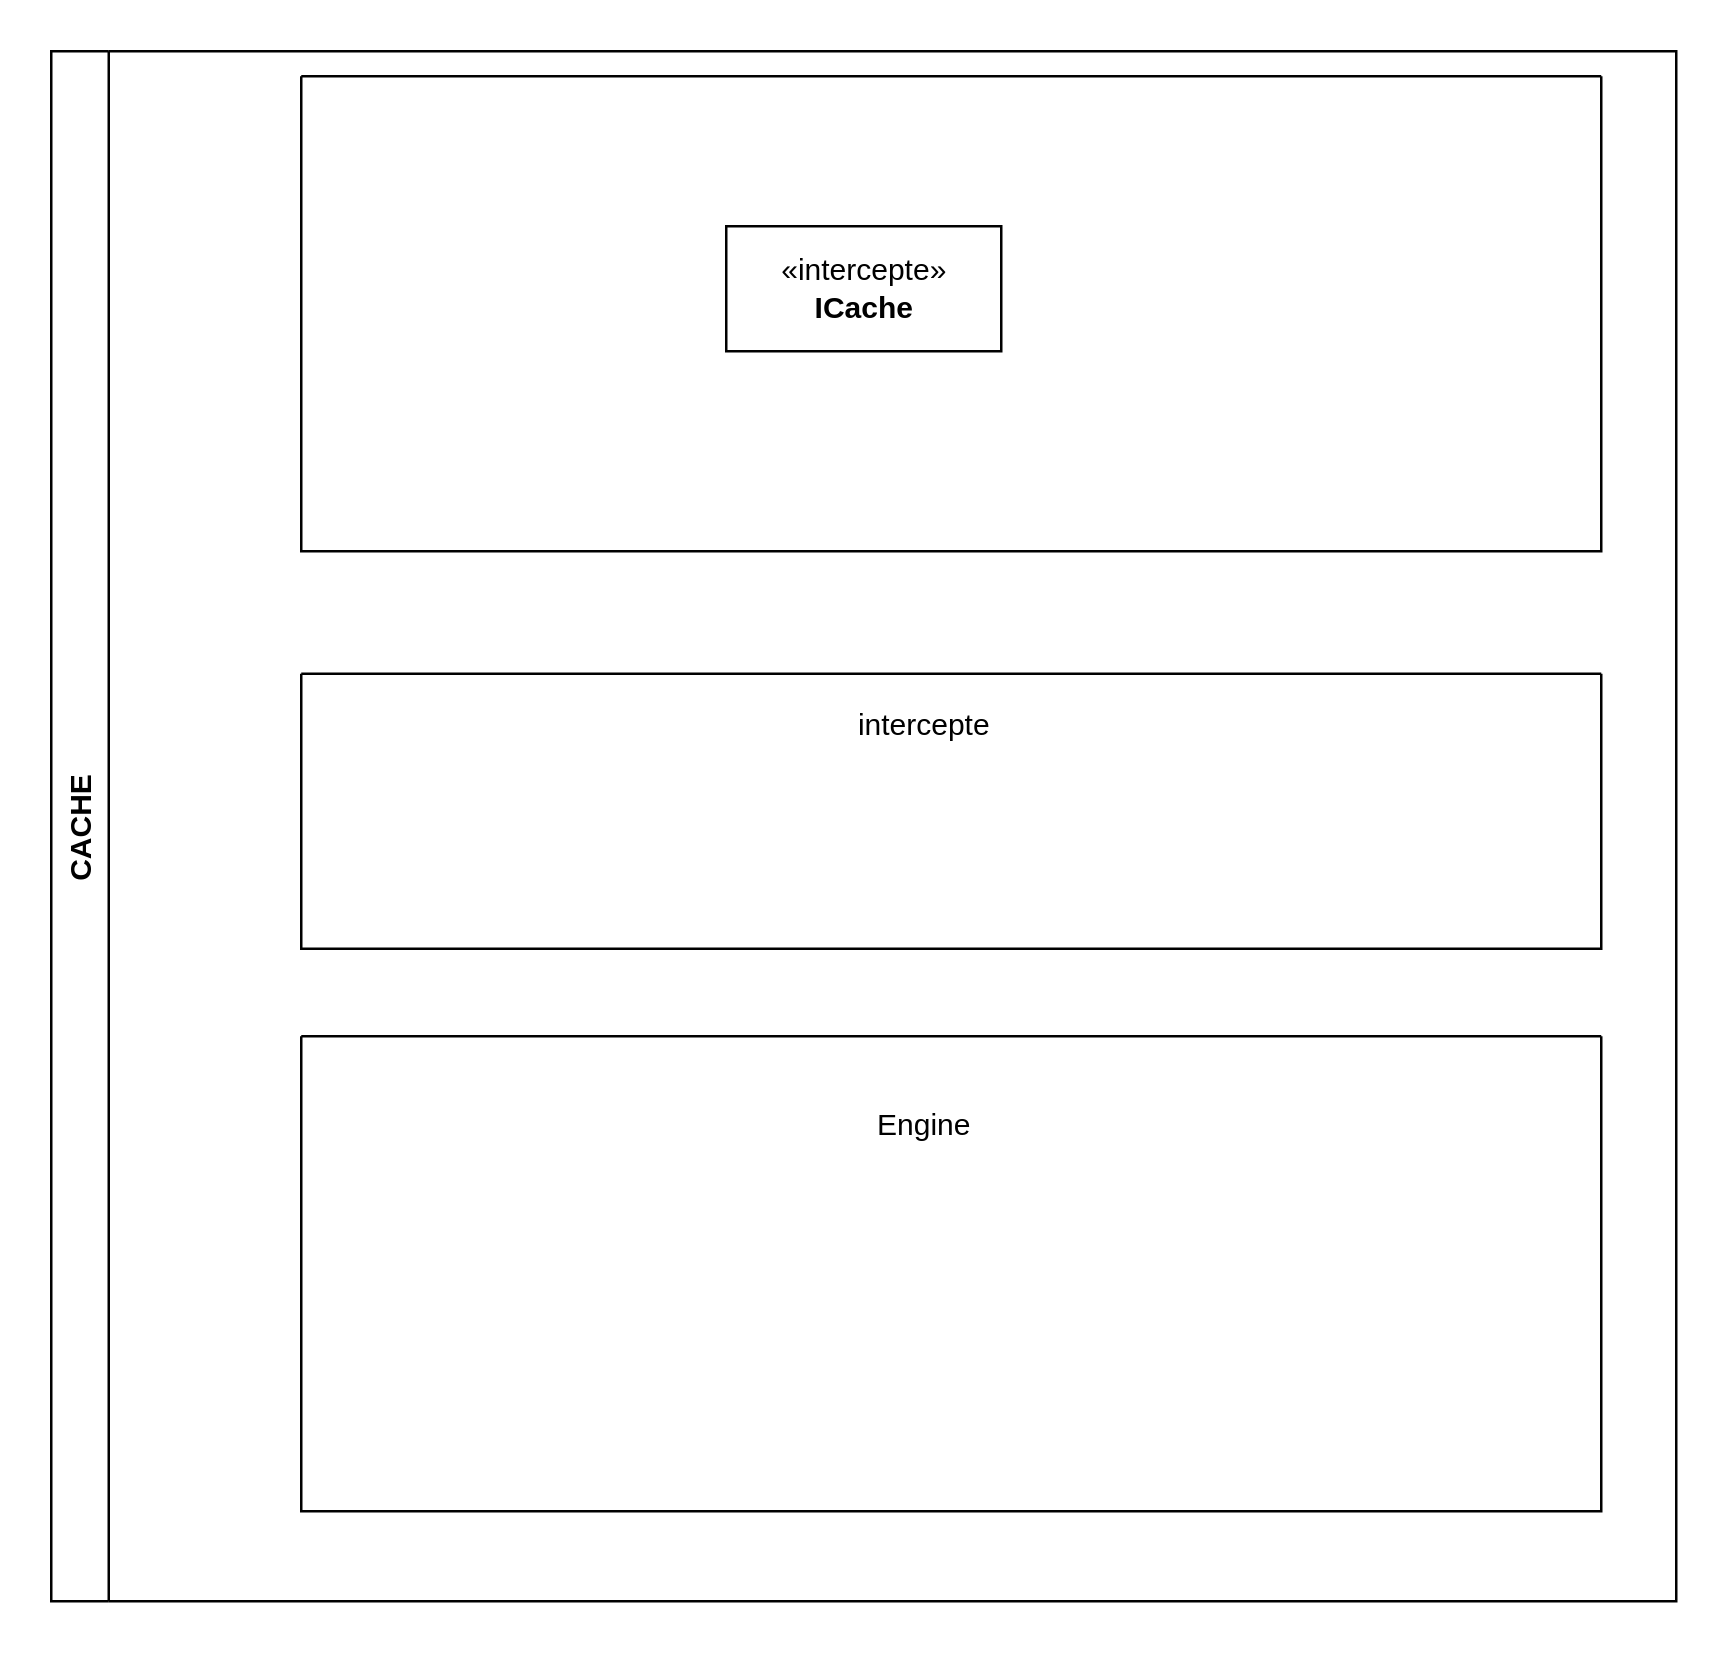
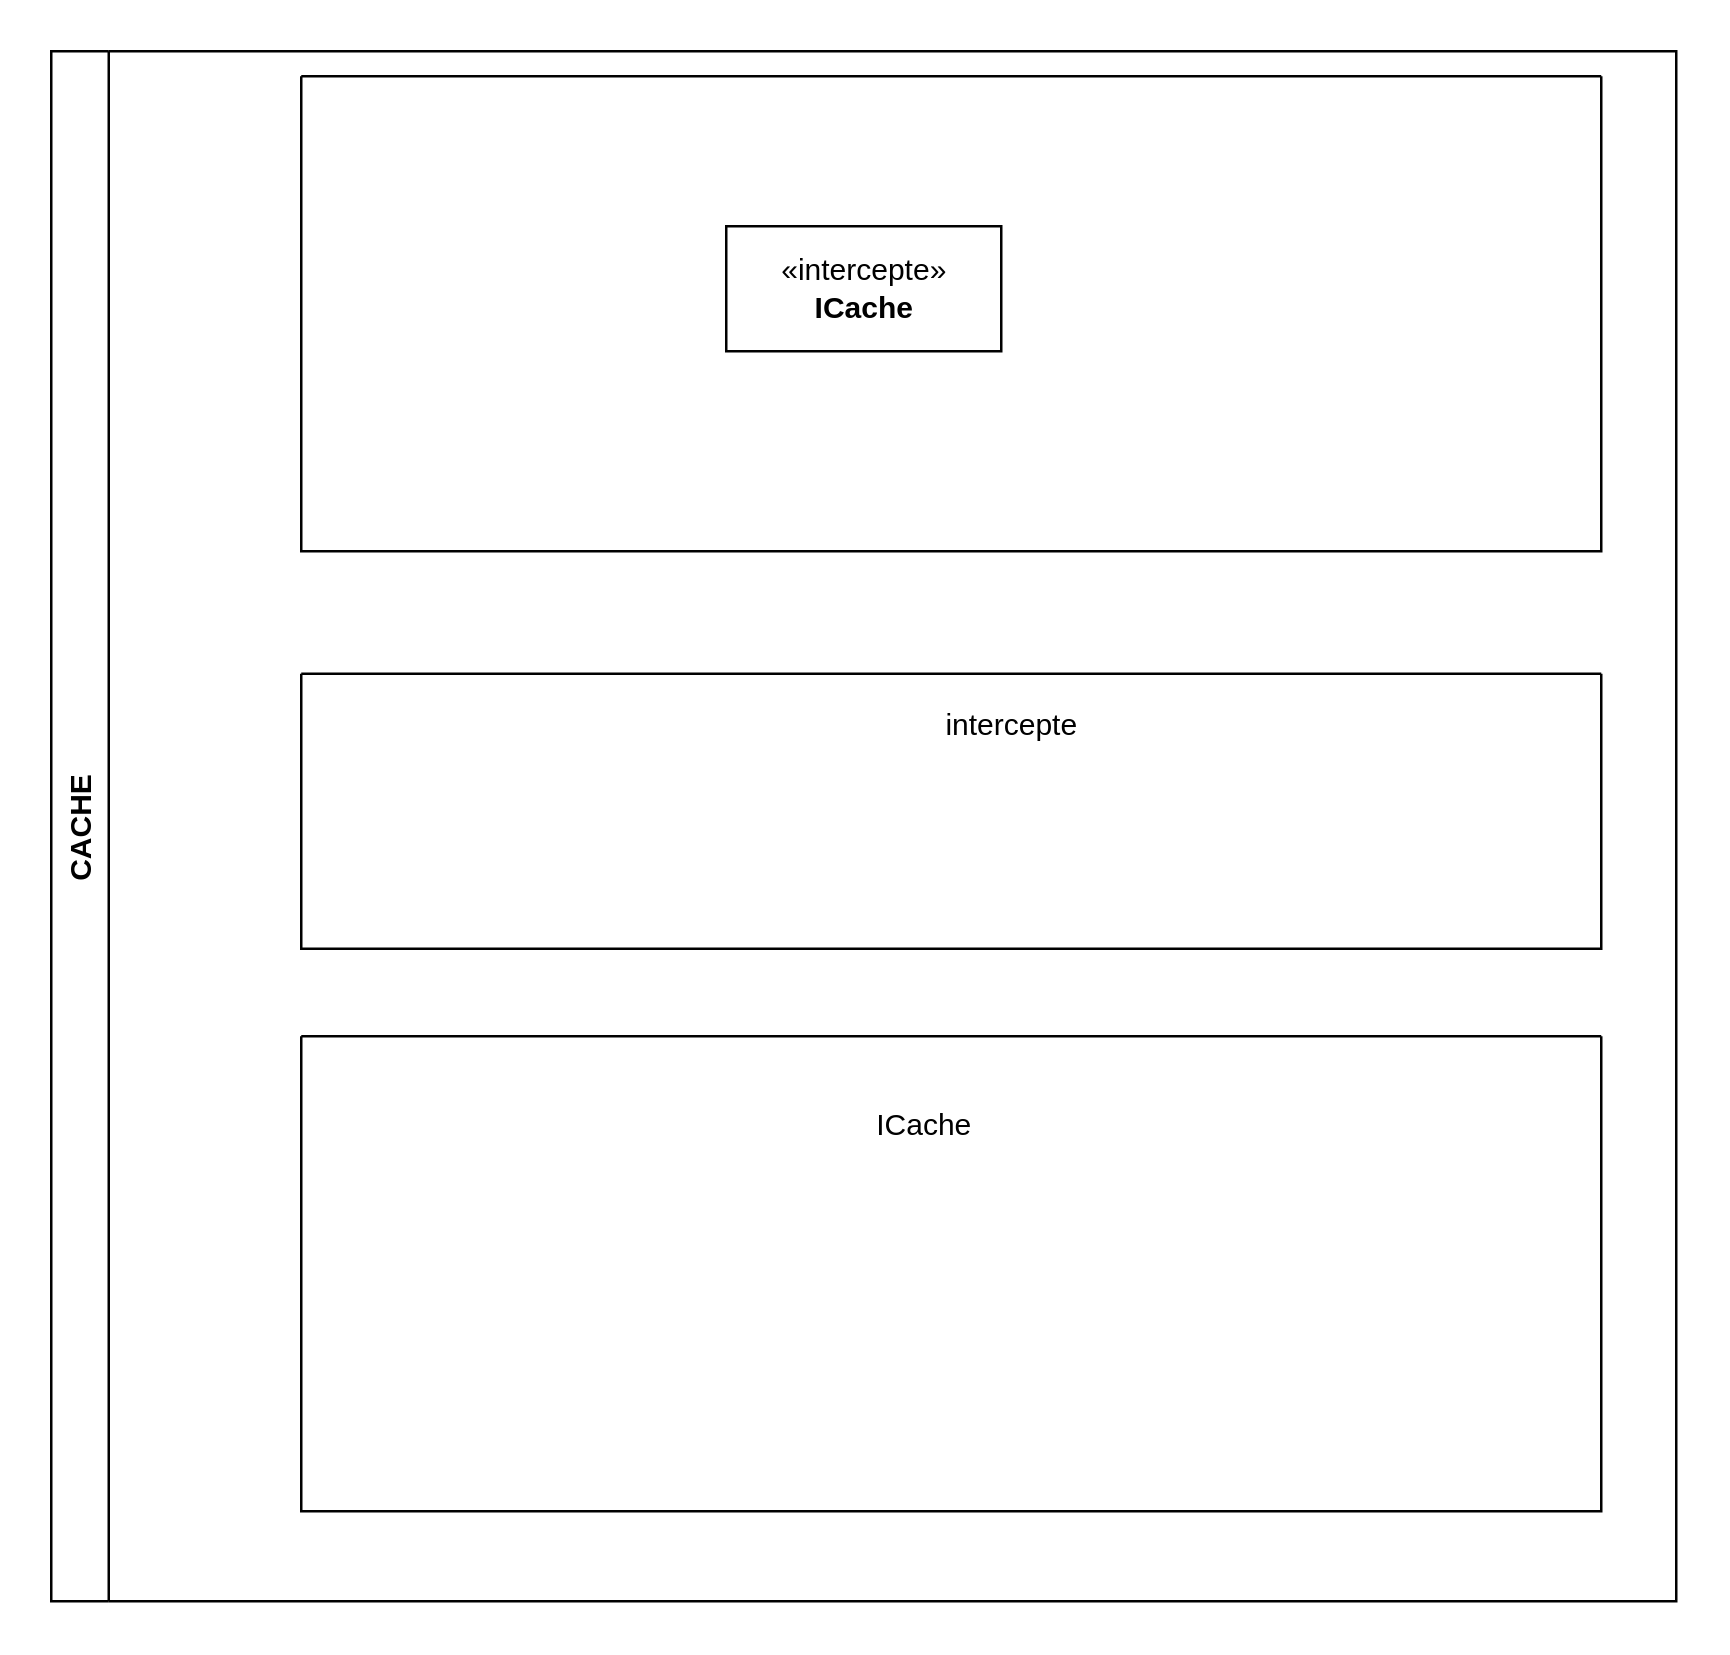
- <mxCell id="7" value="intercepte" style="text;html=1;align=center;verticalAlign=middle;resizable=0;points=[];autosize=1;strokeColor=none;fillColor=none;" parent="5" vertex="1"><mxGeometry x="314" y="260" width="70" height="20" as="geometry" /></mxCell>
+ <mxCell id="7" value="intercepte" style="text;html=1;align=center;verticalAlign=middle;resizable=0;points=[];autosize=1;strokeColor=none;fillColor=none;" parent="5" vertex="1"><mxGeometry x="349" y="260" width="70" height="20" as="geometry" /></mxCell>
- <mxCell id="8" value="Engine" style="text;html=1;align=center;verticalAlign=middle;resizable=0;points=[];autosize=1;strokeColor=none;fillColor=none;" parent="5" vertex="1"><mxGeometry x="324" y="420" width="50" height="20" as="geometry" /></mxCell>
+ <mxCell id="8" value="ICache" style="text;html=1;align=center;verticalAlign=middle;resizable=0;points=[];autosize=1;strokeColor=none;fillColor=none;" parent="5" vertex="1"><mxGeometry x="324" y="420" width="50" height="20" as="geometry" /></mxCell>
